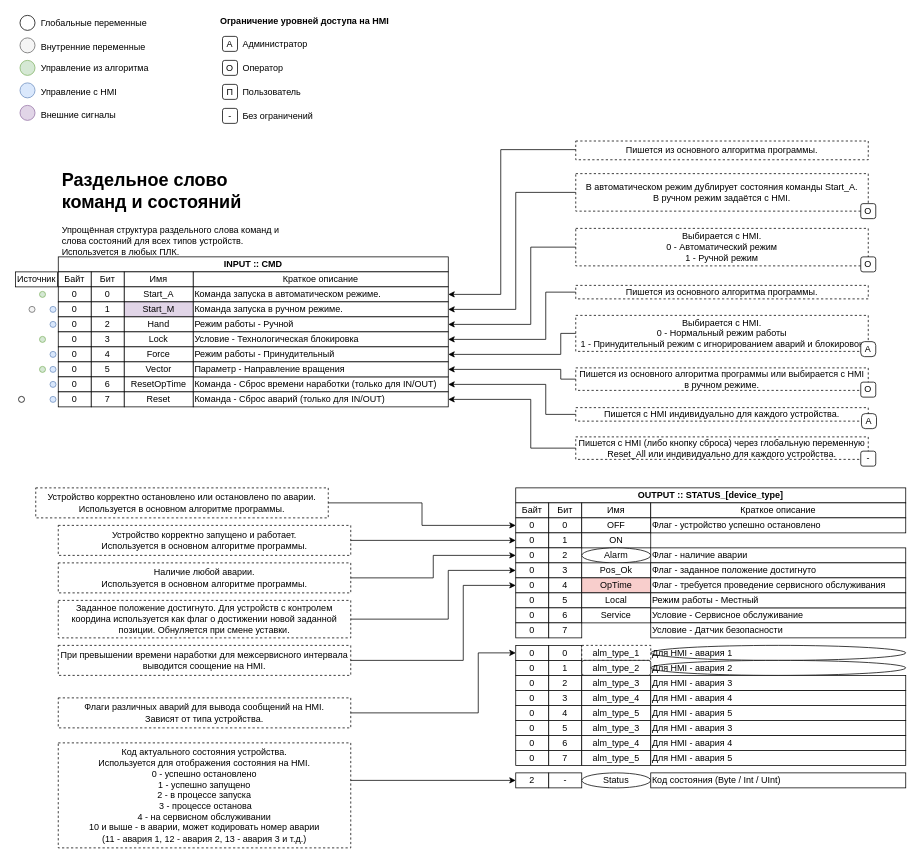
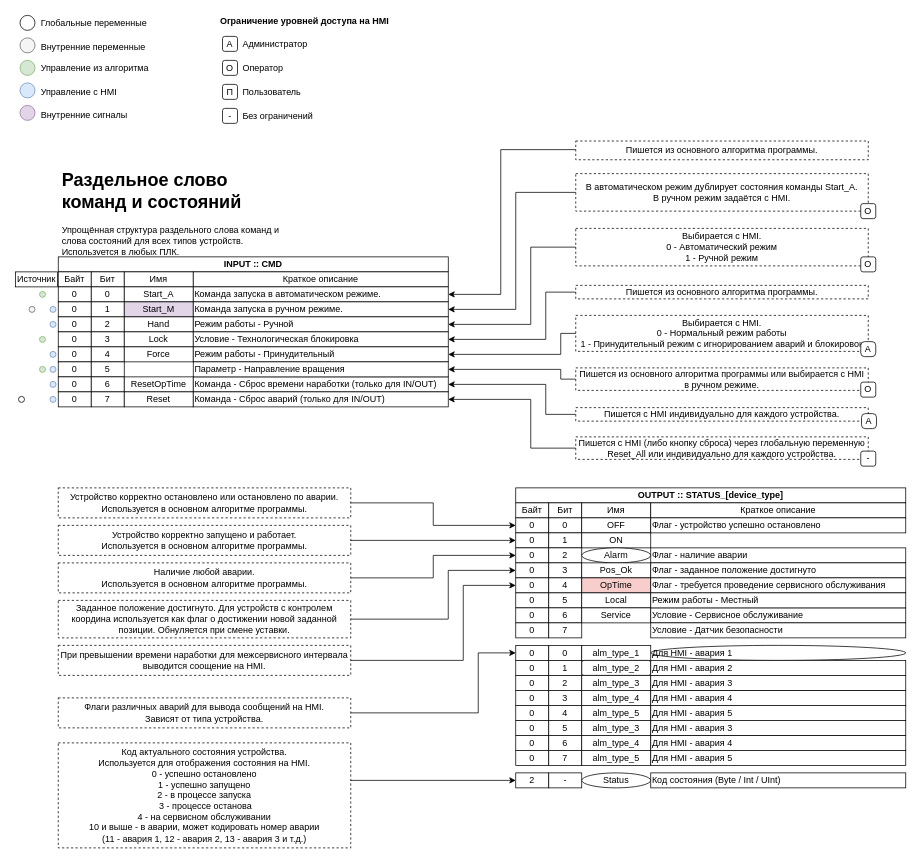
- <mxCell id="11" value="Внешние сигналы" style="text;html=1;strokeColor=none;fillColor=none;align=left;verticalAlign=middle;whiteSpace=wrap;rounded=0;shadow=0;glass=0;labelBackgroundColor=#FFFFFF;labelBorderColor=none;sketch=0;" parent="1" vertex="1"><mxGeometry x="52" y="145" width="150" height="15" as="geometry" /></mxCell>
+ <mxCell id="11" value="Внутренние сигналы" style="text;html=1;strokeColor=none;fillColor=none;align=left;verticalAlign=middle;whiteSpace=wrap;rounded=0;shadow=0;glass=0;labelBackgroundColor=#FFFFFF;labelBorderColor=none;sketch=0;" parent="1" vertex="1"><mxGeometry x="52" y="145" width="150" height="15" as="geometry" /></mxCell>
- <mxCell id="69" value="Vector" style="rounded=0;whiteSpace=wrap;html=1;" parent="1" vertex="1"><mxGeometry x="165" y="482" width="92" height="20" as="geometry" /></mxCell>
- <mxCell id="122" value="Устройство корректно остановлено или остановлено по аварии.&lt;br&gt;Используется в основном алгоритме программы." style="text;html=1;strokeColor=default;fillColor=none;align=center;verticalAlign=middle;whiteSpace=wrap;rounded=0;dashed=1;strokeWidth=1;" parent="1" vertex="1"><mxGeometry x="47" y="650" width="390" height="40" as="geometry" /></mxCell>
+ <mxCell id="122" value="Устройство корректно остановлено или остановлено по аварии.&lt;br&gt;Используется в основном алгоритме программы." style="text;html=1;strokeColor=default;fillColor=none;align=center;verticalAlign=middle;whiteSpace=wrap;rounded=0;dashed=1;strokeWidth=1;" parent="1" vertex="1"><mxGeometry x="77" y="650" width="390" height="40" as="geometry" /></mxCell>
- <mxCell id="99" value="alm_type_1" style="rounded=0;whiteSpace=wrap;html=1;dashed=1;" parent="1" vertex="1"><mxGeometry x="775" y="860" width="92" height="20" as="geometry" /></mxCell>
+ <mxCell id="99" value="alm_type_1" style="rounded=0;whiteSpace=wrap;html=1;" parent="1" vertex="1"><mxGeometry x="775" y="860" width="92" height="20" as="geometry" /></mxCell>
- <mxCell id="113" value="Для HMI - авария 2" style="ellipse;whiteSpace=wrap;html=1;align=left;" parent="1" vertex="1"><mxGeometry x="867" y="880" width="340" height="20" as="geometry" /></mxCell>
+ <mxCell id="113" value="Для HMI - авария 2" style="rounded=0;whiteSpace=wrap;html=1;align=left;" parent="1" vertex="1"><mxGeometry x="867" y="880" width="340" height="20" as="geometry" /></mxCell>
